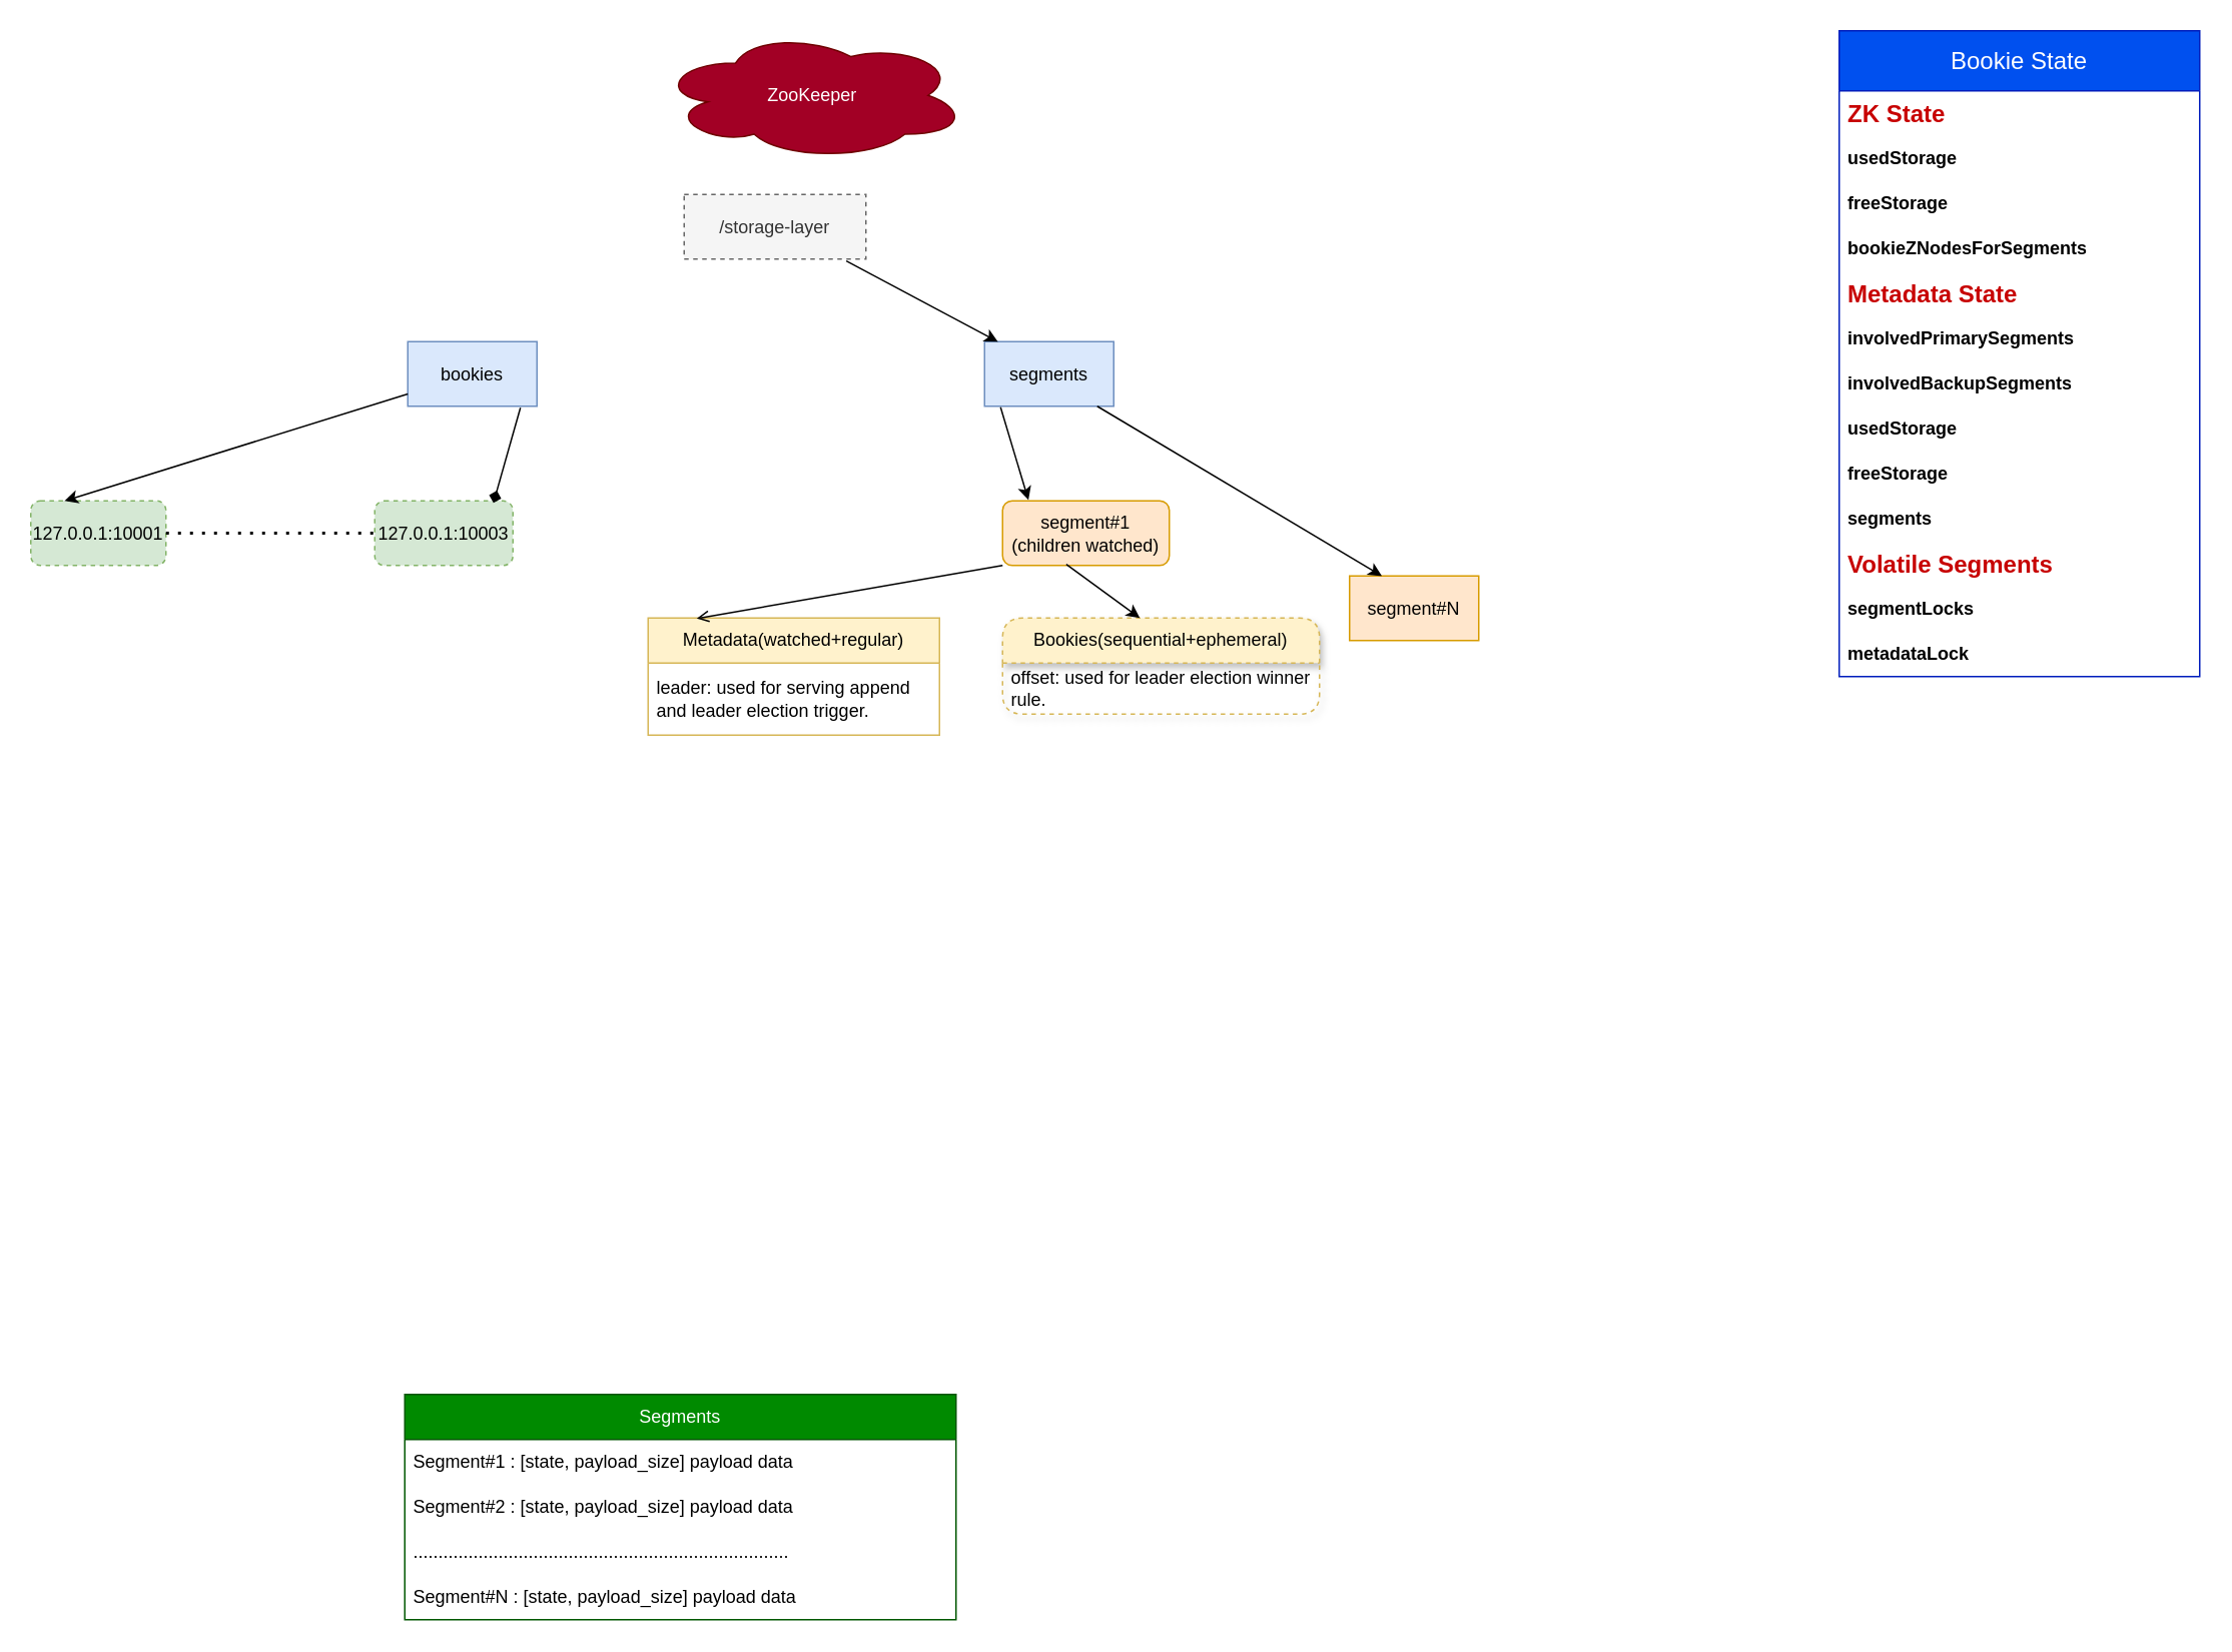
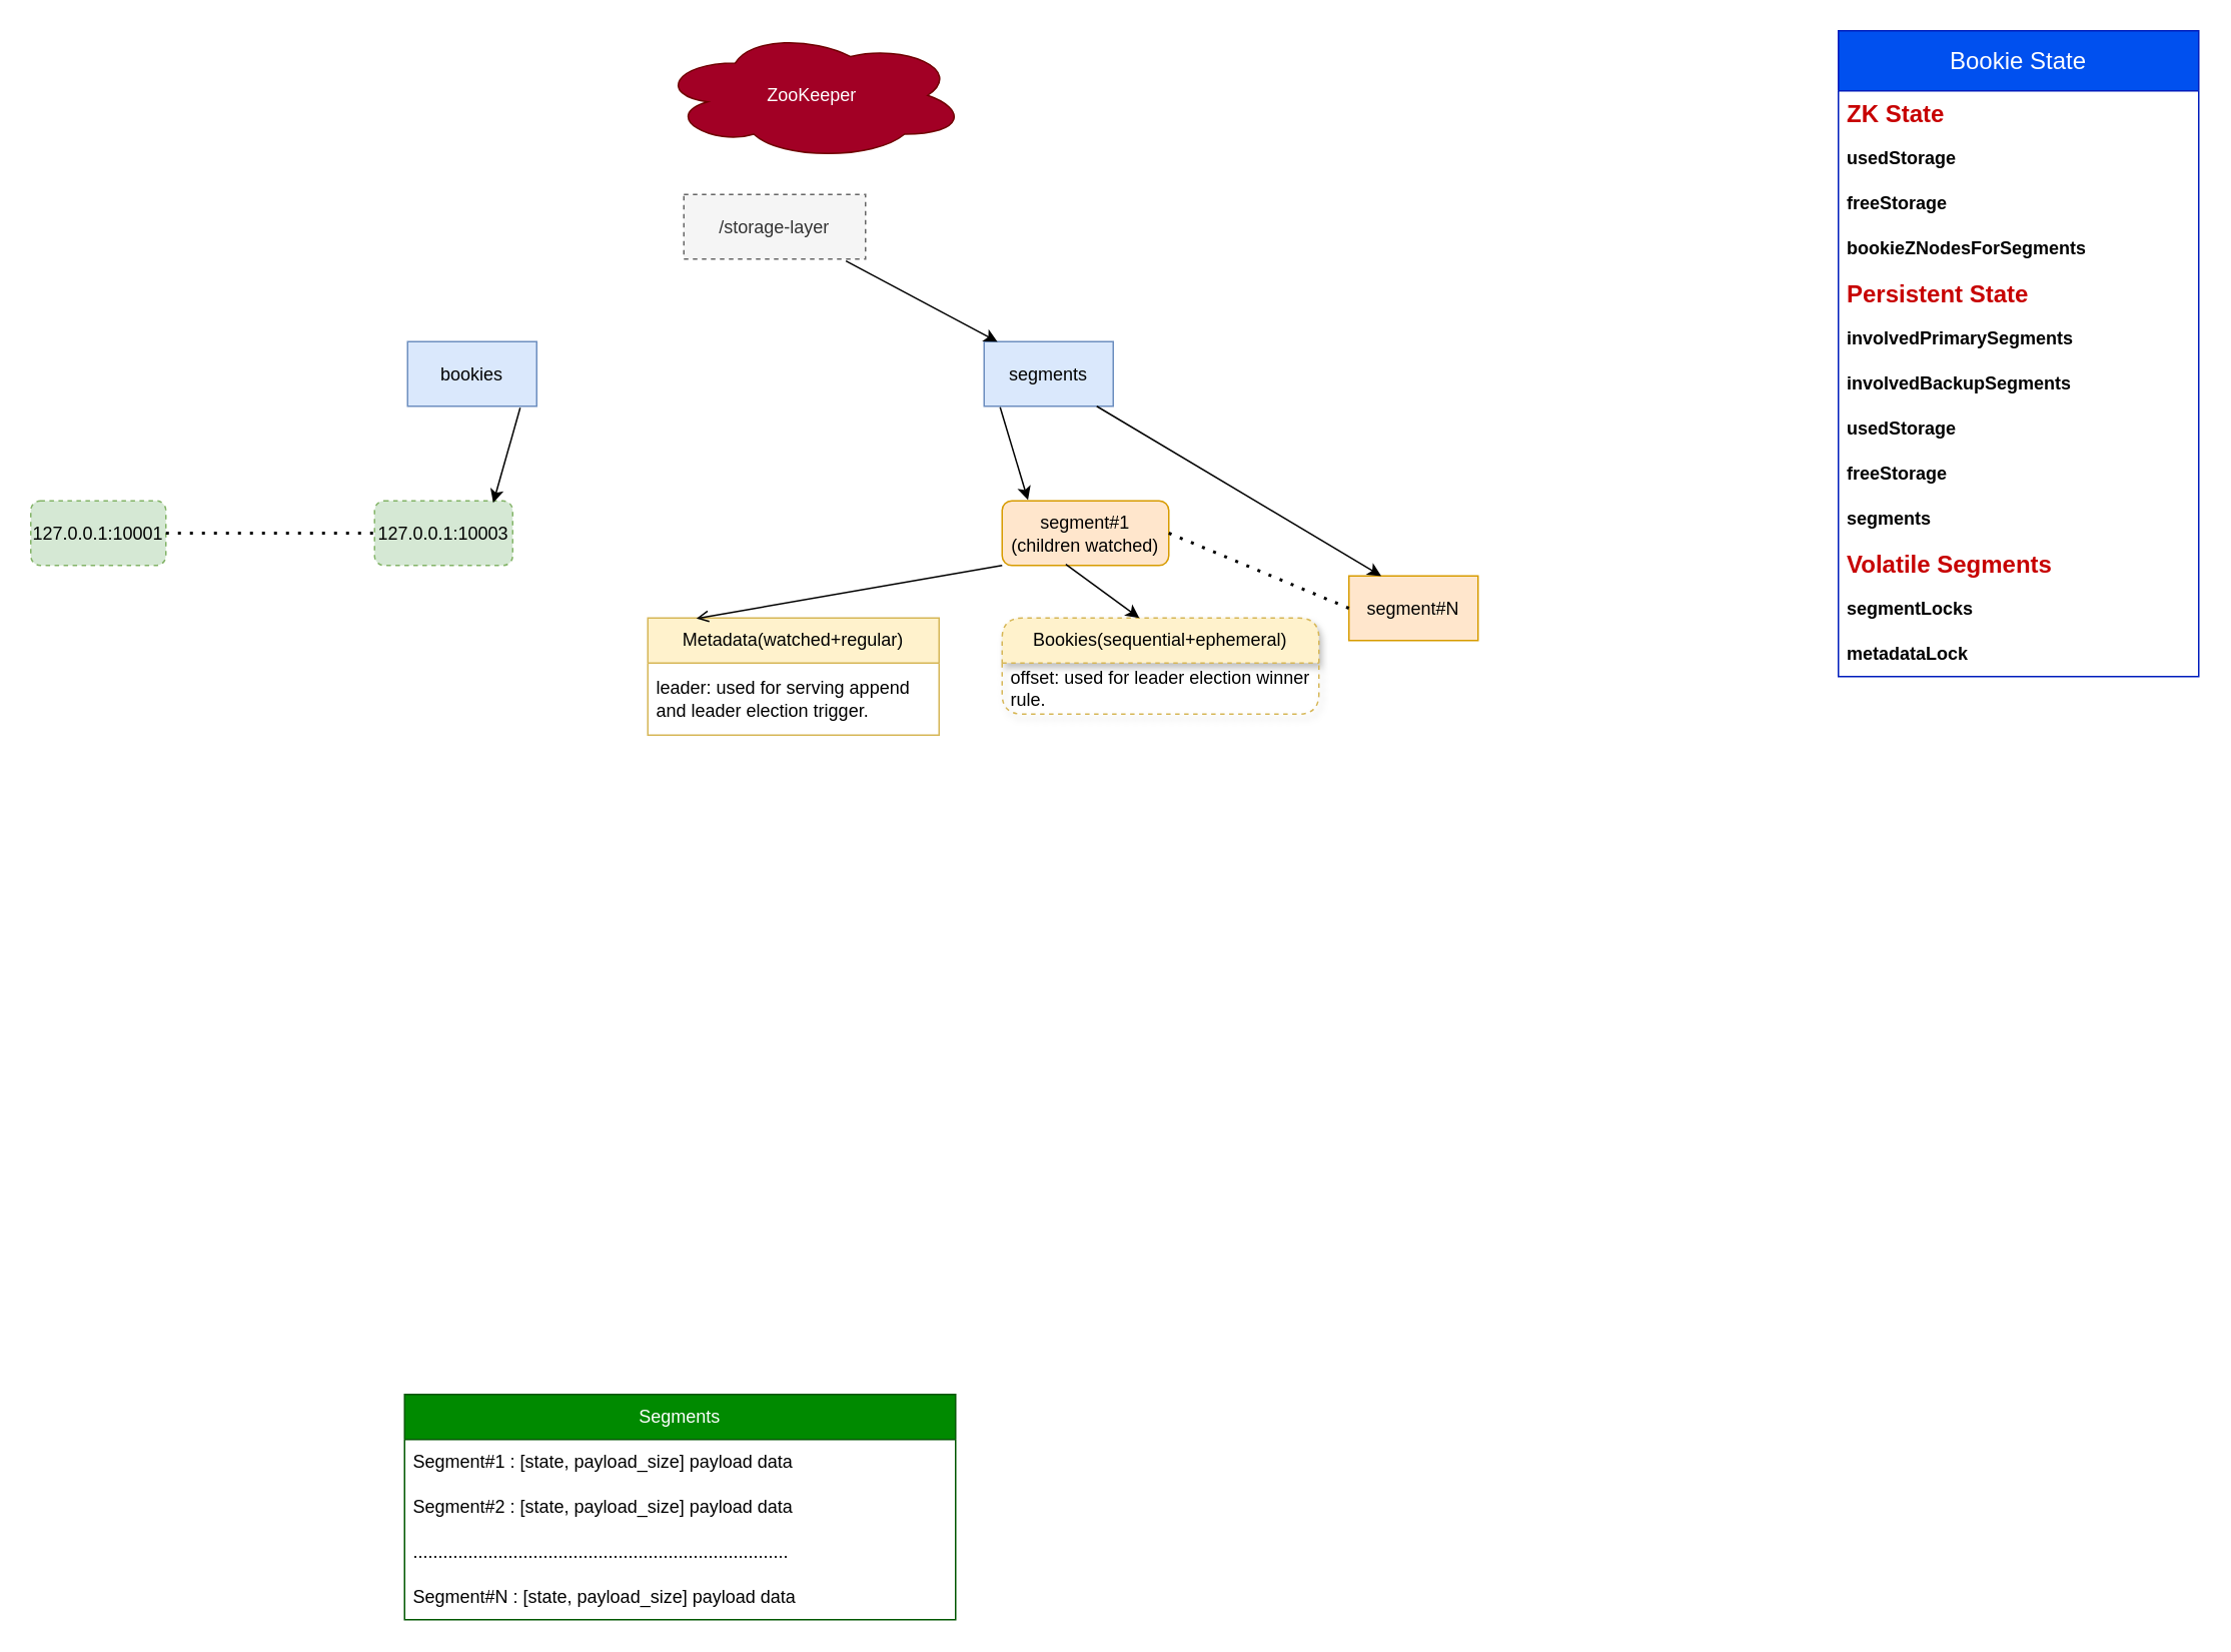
- <mxCell id="33" value="Metadata State" style="text;strokeColor=none;fillColor=none;align=left;verticalAlign=middle;spacingLeft=4;spacingRight=4;overflow=hidden;points=[[0,0.5],[1,0.5]];portConstraint=eastwest;rotatable=0;whiteSpace=wrap;html=1;fontSize=16;fontColor=#C70000;fontStyle=1" parent="28" vertex="1"><mxGeometry y="160" width="240" height="30" as="geometry" /></mxCell>
+ <mxCell id="33" value="Persistent State" style="text;strokeColor=none;fillColor=none;align=left;verticalAlign=middle;spacingLeft=4;spacingRight=4;overflow=hidden;points=[[0,0.5],[1,0.5]];portConstraint=eastwest;rotatable=0;whiteSpace=wrap;html=1;fontSize=16;fontColor=#C70000;fontStyle=1" parent="28" vertex="1"><mxGeometry y="160" width="240" height="30" as="geometry" /></mxCell>
- <mxCell id="8" value="" style="endArrow=classic;html=1;rounded=0;entryX=0.25;entryY=0;entryDx=0;entryDy=0;" parent="1" source="4" target="7" edge="1"><mxGeometry width="50" height="50" relative="1" as="geometry"><mxPoint x="290" y="272" as="sourcePoint" /><mxPoint x="340" y="222" as="targetPoint" /></mxGeometry></mxCell>
- <mxCell id="10" value="" style="endArrow=diamond;html=1;rounded=0;entryX=0.859;entryY=0.031;entryDx=0;entryDy=0;entryPerimeter=0;exitX=0.872;exitY=1.023;exitDx=0;exitDy=0;exitPerimeter=0;" parent="1" source="4" target="9" edge="1"><mxGeometry width="50" height="50" relative="1" as="geometry"><mxPoint x="367" y="277" as="sourcePoint" /><mxPoint x="417" y="227" as="targetPoint" /></mxGeometry></mxCell>
+ <mxCell id="10" value="" style="endArrow=classic;html=1;rounded=0;entryX=0.859;entryY=0.031;entryDx=0;entryDy=0;entryPerimeter=0;exitX=0.872;exitY=1.023;exitDx=0;exitDy=0;exitPerimeter=0;" parent="1" source="4" target="9" edge="1"><mxGeometry width="50" height="50" relative="1" as="geometry"><mxPoint x="367" y="277" as="sourcePoint" /><mxPoint x="417" y="227" as="targetPoint" /></mxGeometry></mxCell>
+ <mxCell id="16" value="" style="endArrow=none;dashed=1;html=1;dashPattern=1 3;strokeWidth=2;rounded=0;entryX=0;entryY=0.5;entryDx=0;entryDy=0;exitX=1;exitY=0.5;exitDx=0;exitDy=0;" parent="1" source="12" target="14" edge="1"><mxGeometry width="50" height="50" relative="1" as="geometry"><mxPoint x="803" y="368" as="sourcePoint" /><mxPoint x="853" y="318" as="targetPoint" /></mxGeometry></mxCell>
